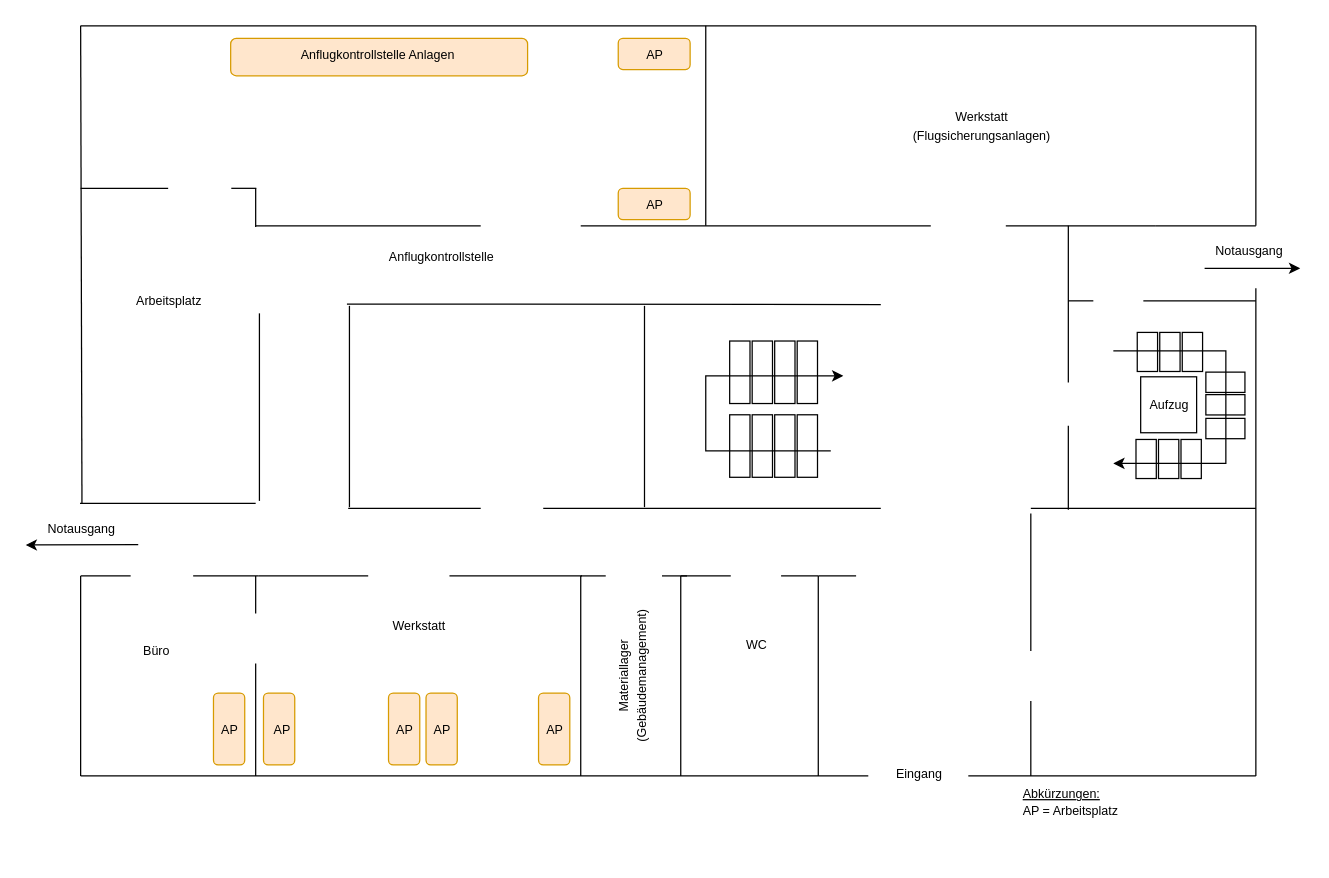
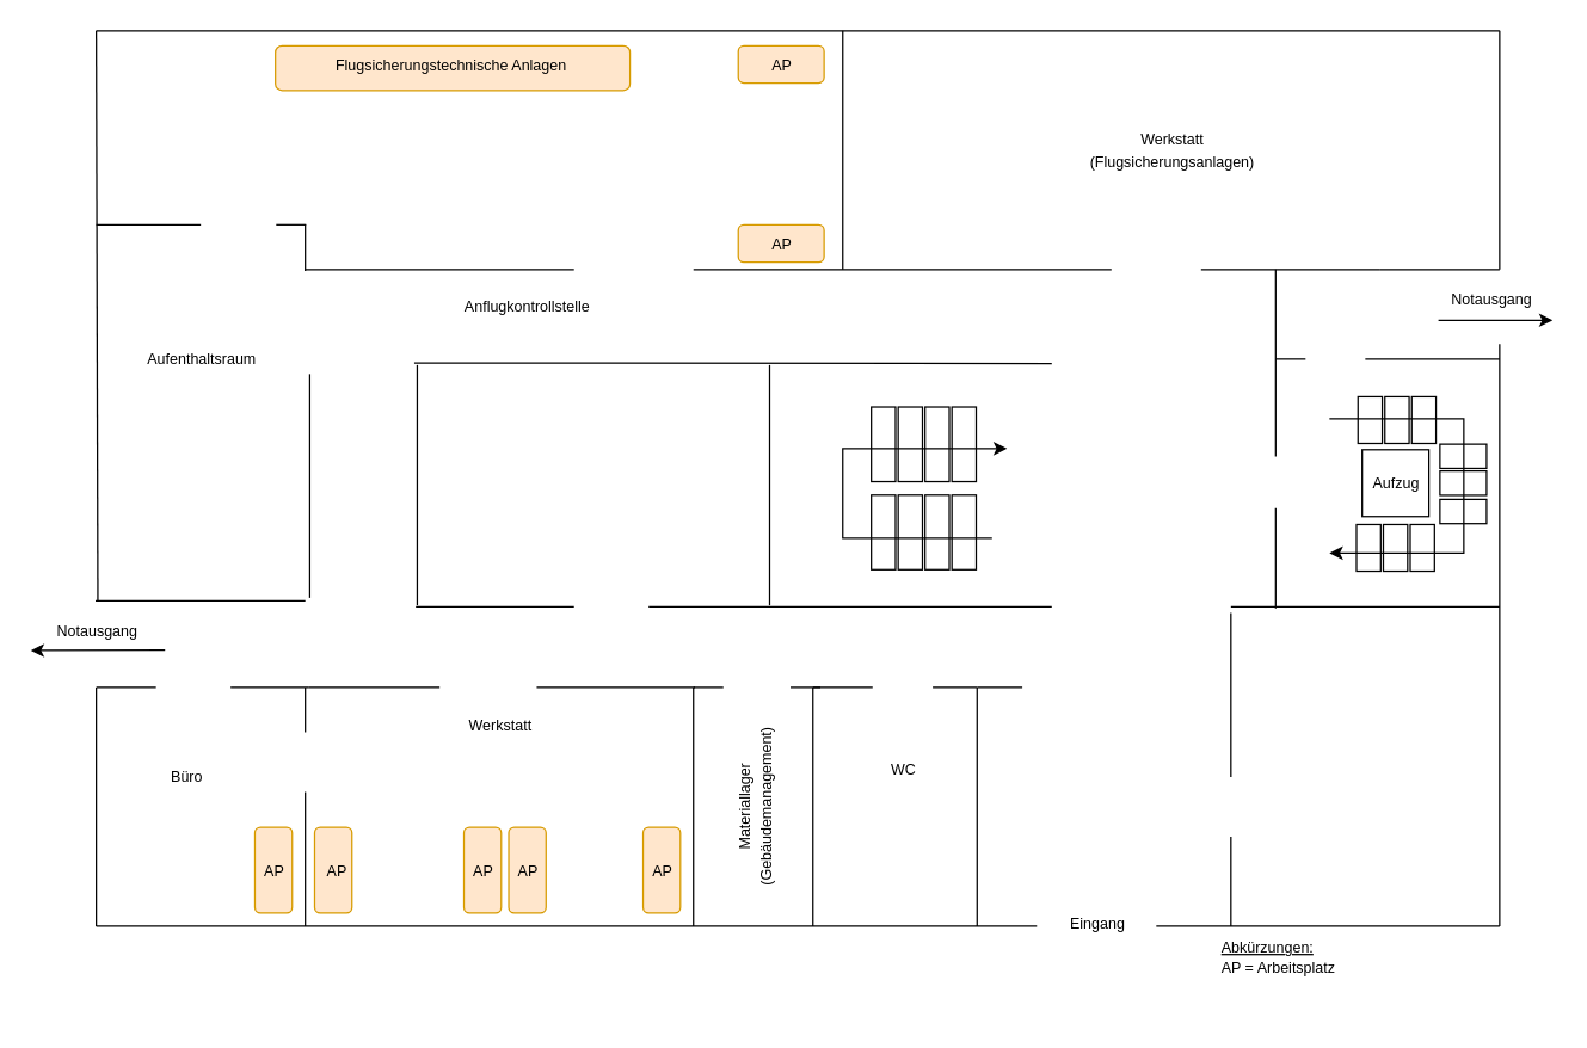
- <mxCell id="87" value="&lt;font style=&quot;font-size: 10px;&quot;&gt;Anflugkontrollstelle Anlagen&lt;/font&gt;" style="text;html=1;align=center;verticalAlign=middle;whiteSpace=wrap;rounded=0;" parent="1" vertex="1"><mxGeometry x="211.5" y="22.5" width="182.32" height="40" as="geometry" /></mxCell>
+ <mxCell id="87" value="&lt;font style=&quot;font-size: 10px;&quot;&gt;Flugsicherungstechnische Anlagen&lt;/font&gt;" style="text;html=1;align=center;verticalAlign=middle;whiteSpace=wrap;rounded=0;" parent="1" vertex="1"><mxGeometry x="211.5" y="22.5" width="182.32" height="40" as="geometry" /></mxCell>
- <mxCell id="78" value="&lt;font style=&quot;font-size: 10px;&quot;&gt;Arbeitsplatz&lt;/font&gt;" style="text;html=1;align=center;verticalAlign=middle;whiteSpace=wrap;rounded=0;" parent="1" vertex="1"><mxGeometry x="94.19" y="220" width="82.13" height="40" as="geometry" /></mxCell>
+ <mxCell id="78" value="&lt;font style=&quot;font-size: 10px;&quot;&gt;Aufenthaltsraum&lt;/font&gt;" style="text;html=1;align=center;verticalAlign=middle;whiteSpace=wrap;rounded=0;" parent="1" vertex="1"><mxGeometry x="94.19" y="220" width="82.13" height="40" as="geometry" /></mxCell>
- <mxCell id="80" value="&lt;font style=&quot;font-size: 10px;&quot;&gt;Werkstatt&lt;/font&gt;" style="text;html=1;align=center;verticalAlign=middle;whiteSpace=wrap;rounded=0;" parent="1" vertex="1"><mxGeometry x="294" y="480" width="82.13" height="40" as="geometry" /></mxCell>
+ <mxCell id="80" value="&lt;font style=&quot;font-size: 10px;&quot;&gt;Werkstatt&lt;/font&gt;" style="text;html=1;align=center;verticalAlign=middle;whiteSpace=wrap;rounded=0;" parent="1" vertex="1"><mxGeometry x="294" y="465" width="82.13" height="40" as="geometry" /></mxCell>
